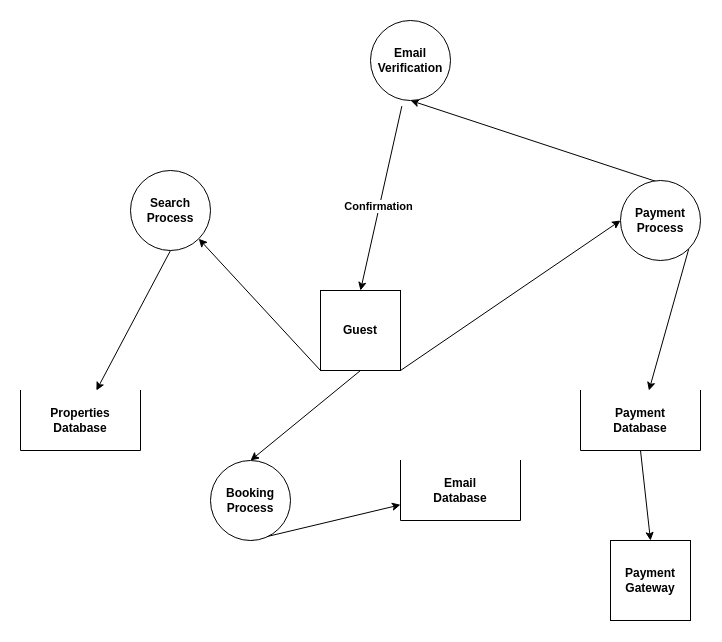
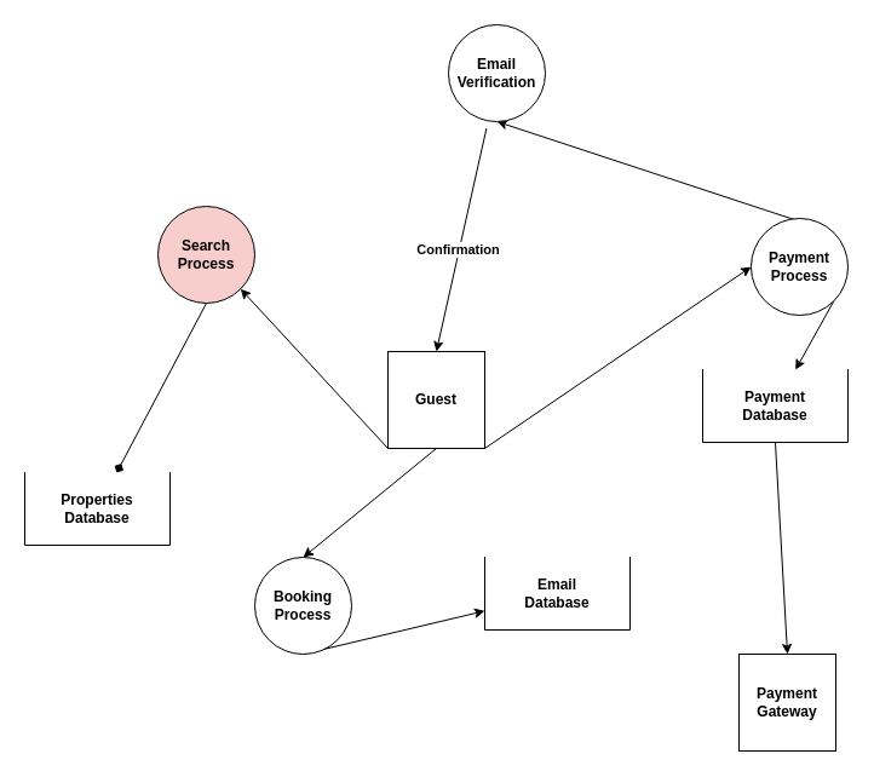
- <mxCell id="6" value="&lt;b&gt;Search&lt;br&gt;Process&lt;/b&gt;" style="ellipse;whiteSpace=wrap;html=1;aspect=fixed;" vertex="1" parent="1"><mxGeometry x="130" y="170" width="80" height="80" as="geometry" /></mxCell>
+ <mxCell id="6" value="&lt;b&gt;Search&lt;br&gt;Process&lt;/b&gt;" style="ellipse;whiteSpace=wrap;html=1;aspect=fixed;fillColor=#f8cecc;" vertex="1" parent="1"><mxGeometry x="130" y="170" width="80" height="80" as="geometry" /></mxCell>
- <mxCell id="5" style="rounded=0;orthogonalLoop=1;jettySize=auto;html=1;exitX=0.5;exitY=1;exitDx=0;exitDy=0;" edge="1" parent="1" source="6" target="7"><mxGeometry relative="1" as="geometry" /></mxCell>
+ <mxCell id="5" style="rounded=0;orthogonalLoop=1;jettySize=auto;html=1;exitX=0.5;exitY=1;exitDx=0;exitDy=0;endArrow=diamond;" edge="1" parent="1" source="6" target="7"><mxGeometry relative="1" as="geometry" /></mxCell>
- <mxCell id="15" value="&lt;b&gt;Payment&lt;br&gt;Database&lt;/b&gt;" style="shape=partialRectangle;whiteSpace=wrap;html=1;bottom=1;right=1;left=1;top=0;fillColor=none;routingCenterX=-0.5;" vertex="1" parent="1"><mxGeometry x="580" y="390" width="120" height="60" as="geometry" /></mxCell>
+ <mxCell id="15" value="&lt;b&gt;Payment&lt;br&gt;Database&lt;/b&gt;" style="shape=partialRectangle;whiteSpace=wrap;html=1;bottom=1;right=1;left=1;top=0;fillColor=none;routingCenterX=-0.5;" vertex="1" parent="1"><mxGeometry x="580" y="305" width="120" height="60" as="geometry" /></mxCell>
